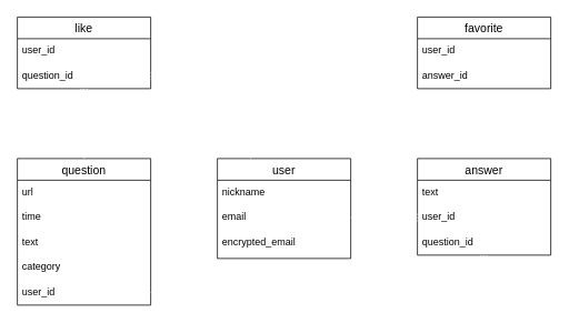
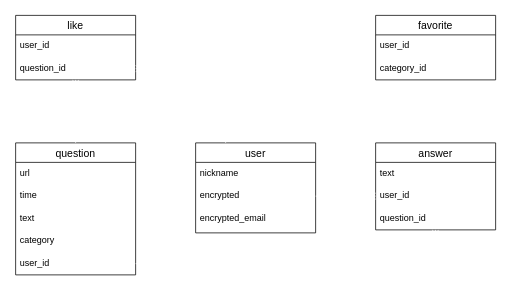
- <mxCell id="25" value="answer_id" style="text;strokeColor=none;fillColor=none;spacingLeft=4;spacingRight=4;overflow=hidden;rotatable=0;points=[[0,0.5],[1,0.5]];portConstraint=eastwest;fontSize=12;" vertex="1" parent="23"><mxGeometry y="56" width="160" height="30" as="geometry" /></mxCell>
+ <mxCell id="25" value="category_id" style="text;strokeColor=none;fillColor=none;spacingLeft=4;spacingRight=4;overflow=hidden;rotatable=0;points=[[0,0.5],[1,0.5]];portConstraint=eastwest;fontSize=12;" vertex="1" parent="23"><mxGeometry y="56" width="160" height="30" as="geometry" /></mxCell>
- <mxCell id="14" value="email" style="text;strokeColor=none;fillColor=none;spacingLeft=4;spacingRight=4;overflow=hidden;rotatable=0;points=[[0,0.5],[1,0.5]];portConstraint=eastwest;fontSize=12;" parent="12" vertex="1"><mxGeometry y="56" width="160" height="30" as="geometry" /></mxCell>
+ <mxCell id="14" value="encrypted" style="text;strokeColor=none;fillColor=none;spacingLeft=4;spacingRight=4;overflow=hidden;rotatable=0;points=[[0,0.5],[1,0.5]];portConstraint=eastwest;fontSize=12;" parent="12" vertex="1"><mxGeometry y="56" width="160" height="30" as="geometry" /></mxCell>
